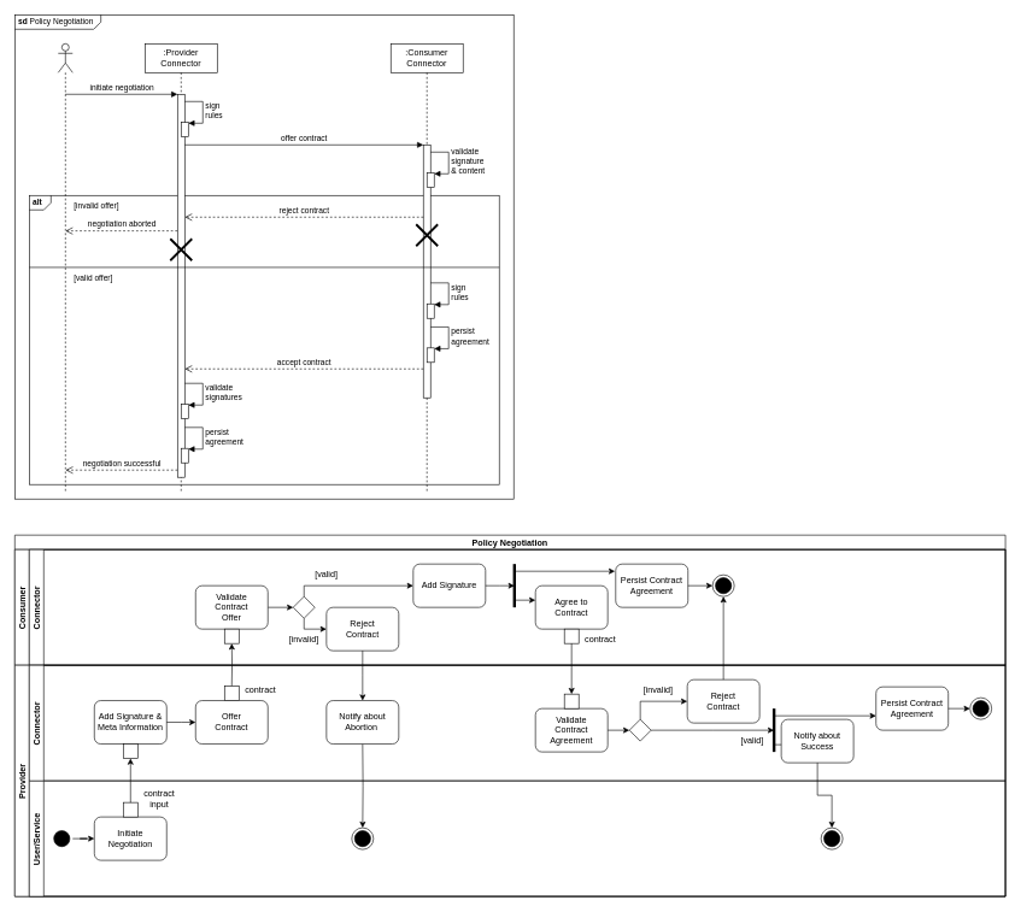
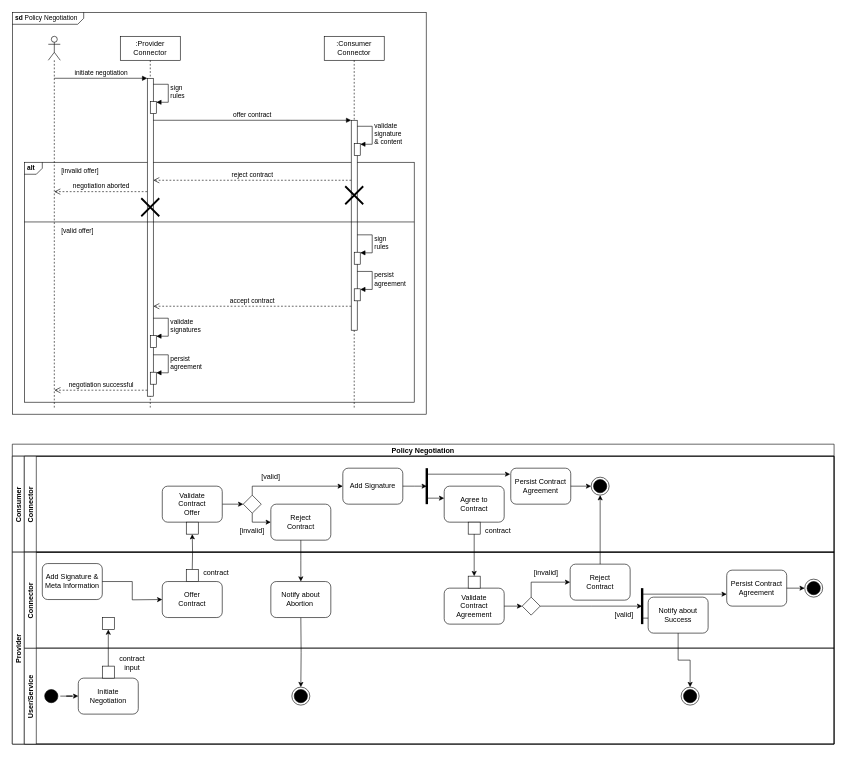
- <mxCell id="76" value="Add Signature &amp;amp; Meta Information" style="rounded=1;whiteSpace=wrap;html=1;strokeColor=default;" vertex="1" parent="75"><mxGeometry x="90" y="49" width="100" height="60" as="geometry" /></mxCell>
+ <mxCell id="76" value="Add Signature &amp;amp; Meta Information" style="rounded=1;whiteSpace=wrap;html=1;strokeColor=default;" vertex="1" parent="75"><mxGeometry x="30" y="19" width="100" height="60" as="geometry" /></mxCell>
